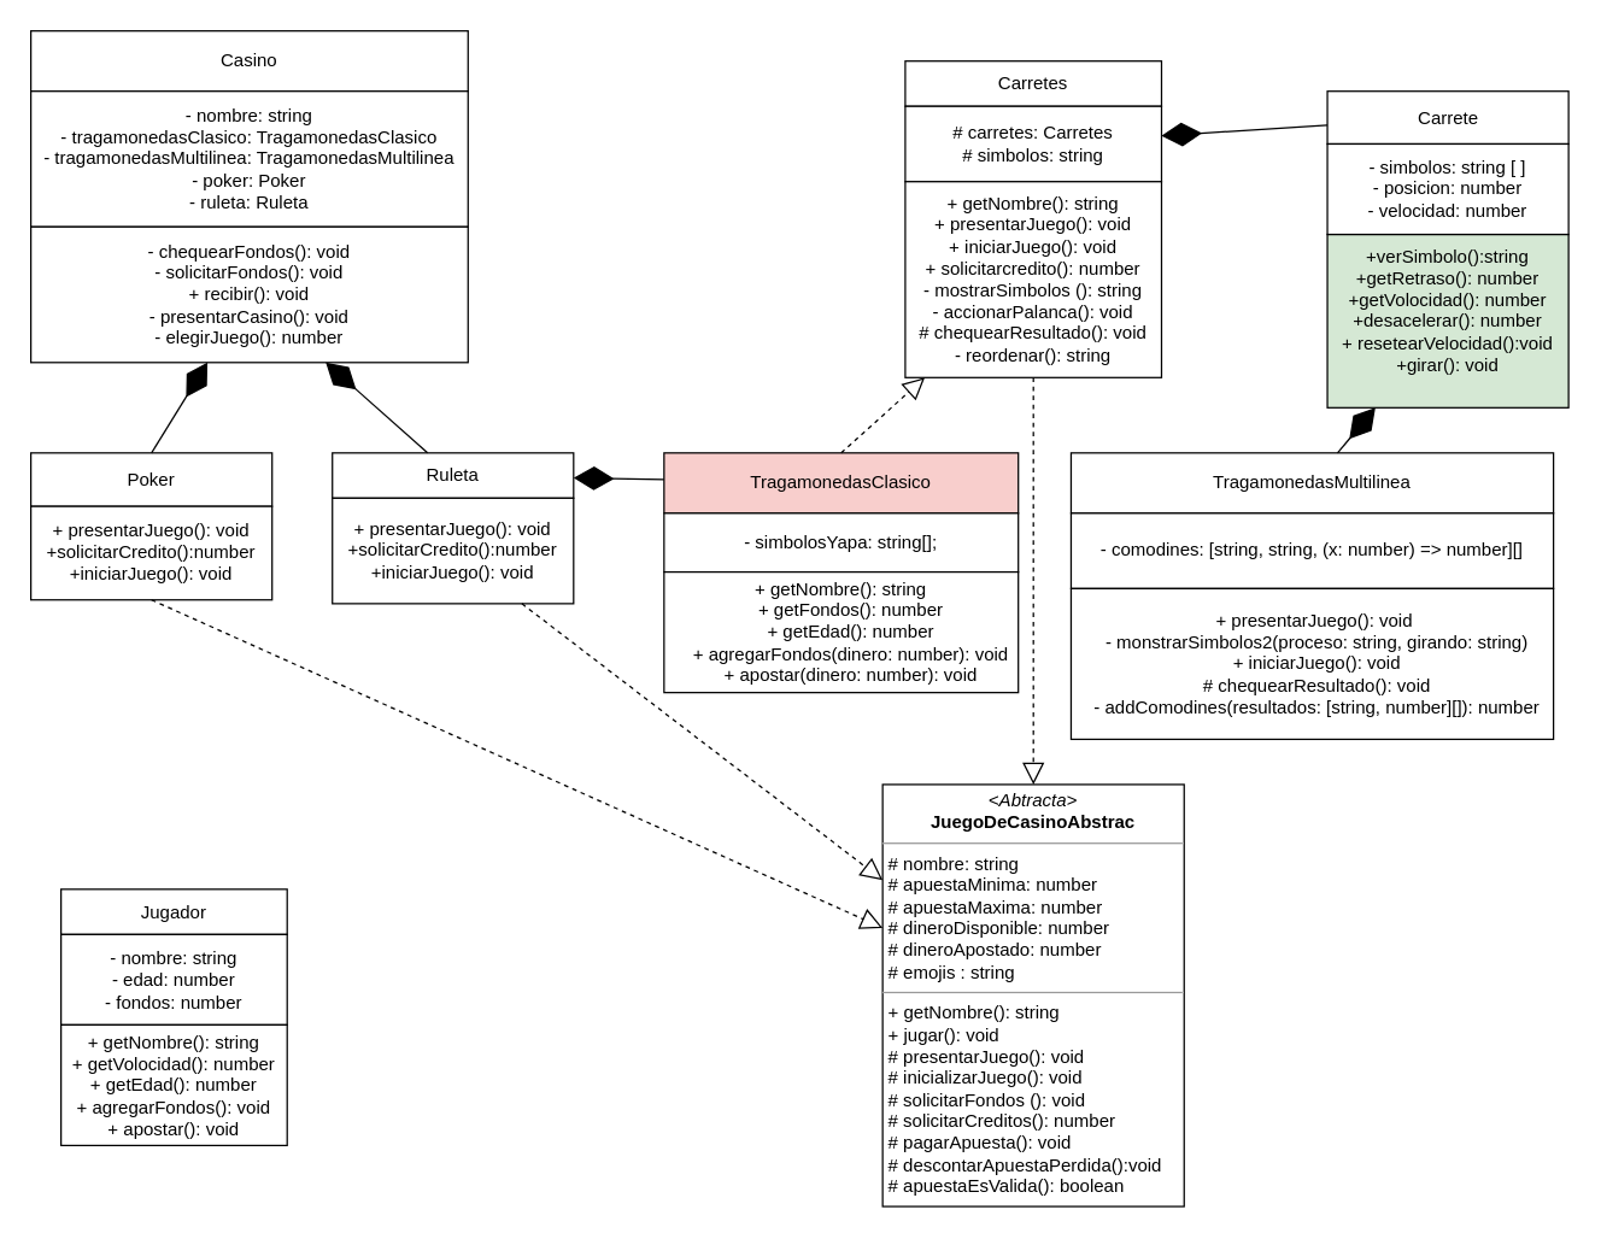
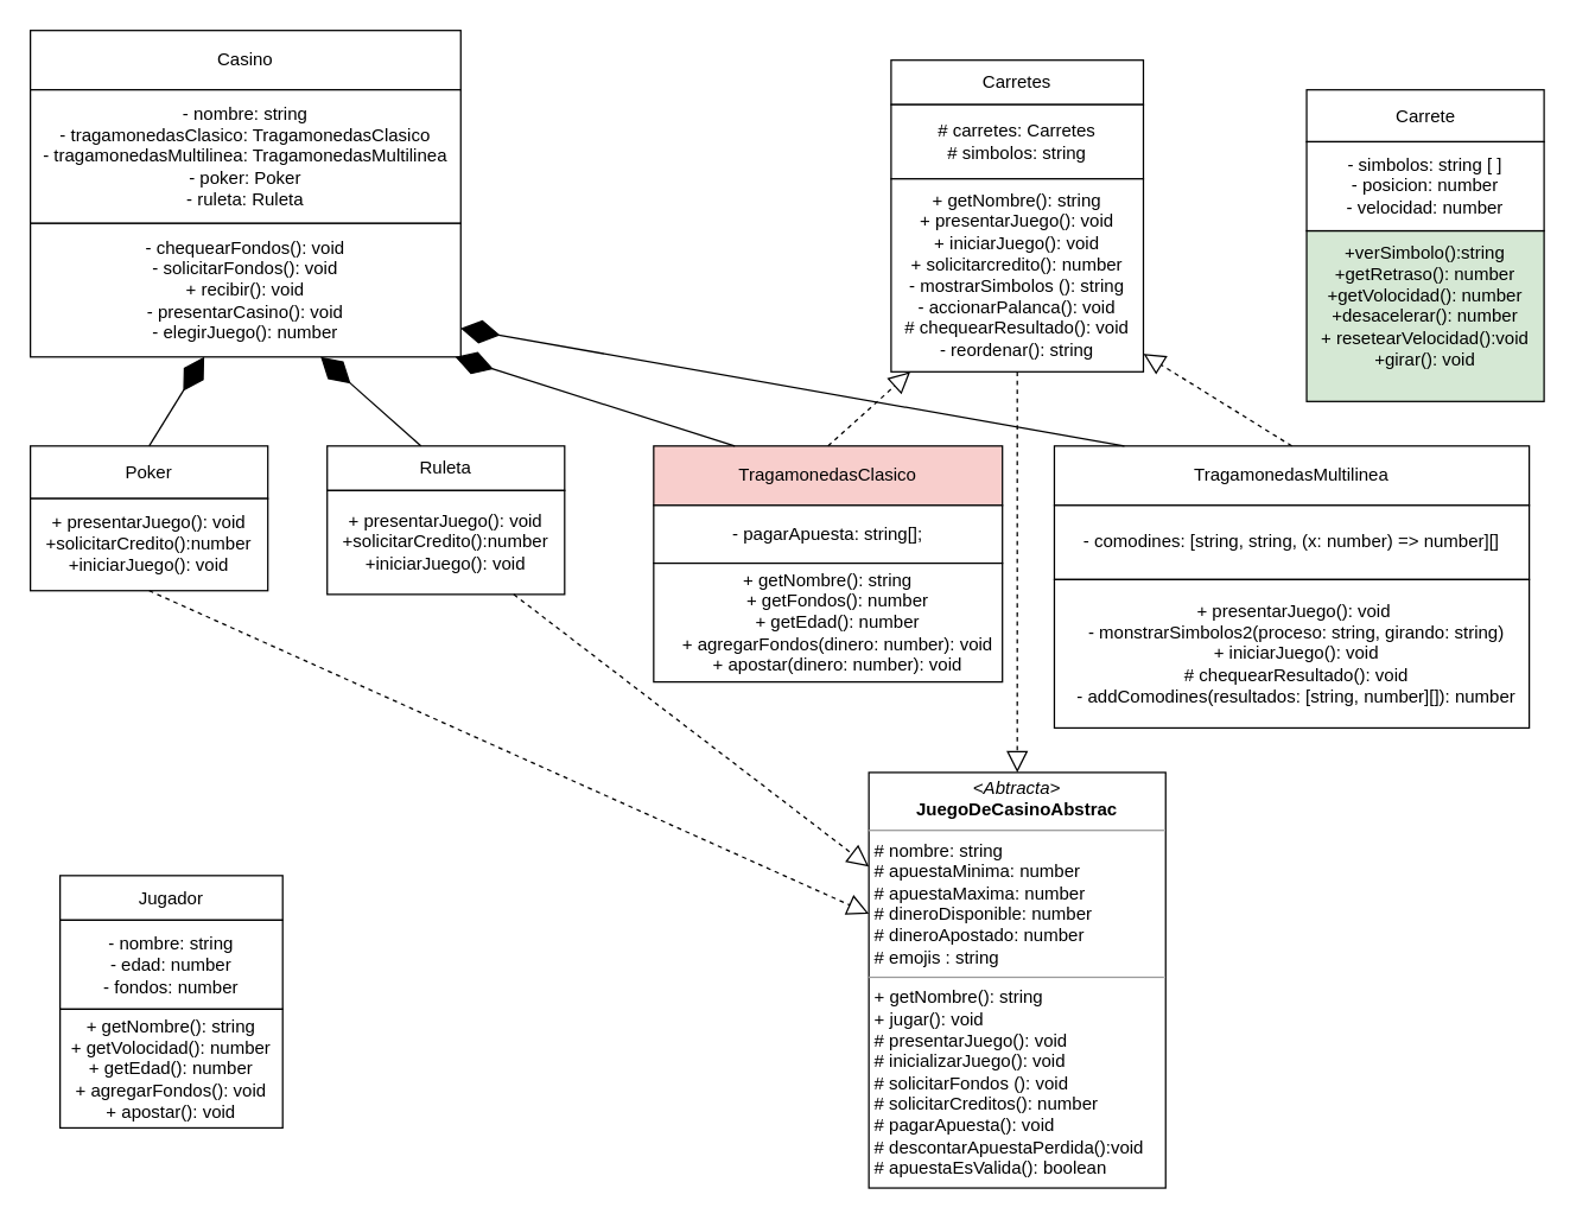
- <mxCell id="36" value="" style="endArrow=diamondThin;endFill=1;endSize=24;html=1;" parent="1" edge="1" target="28" source="19"><mxGeometry width="160" relative="1" as="geometry"><mxPoint x="180" y="260" as="sourcePoint" /><mxPoint x="280" y="330" as="targetPoint" /><Array as="points" /></mxGeometry></mxCell>
+ <mxCell id="34" value="" style="endArrow=block;dashed=1;endFill=0;endSize=12;html=1;exitX=0.5;exitY=0;exitDx=0;exitDy=0;" parent="1" edge="1" target="29" source="4"><mxGeometry width="160" relative="1" as="geometry"><mxPoint x="449.5" y="620" as="sourcePoint" /><mxPoint x="500" y="540" as="targetPoint" /><Array as="points" /></mxGeometry></mxCell>
- <mxCell id="41" value="" style="endArrow=diamondThin;endFill=1;endSize=24;html=1;" edge="1" parent="1" source="4" target="20"><mxGeometry width="160" relative="1" as="geometry"><mxPoint x="505" y="310" as="sourcePoint" /><mxPoint x="310" y="140" as="targetPoint" /></mxGeometry></mxCell>
+ <mxCell id="41" value="" style="endArrow=diamondThin;endFill=1;endSize=24;html=1;" edge="1" parent="1" source="4" target="25"><mxGeometry width="160" relative="1" as="geometry"><mxPoint x="505" y="310" as="sourcePoint" /><mxPoint x="310" y="140" as="targetPoint" /></mxGeometry></mxCell>
- <mxCell id="40" value="" style="endArrow=diamondThin;endFill=1;endSize=24;html=1;" parent="1" edge="1" target="9" source="15"><mxGeometry width="160" relative="1" as="geometry"><mxPoint x="400" y="444.5" as="sourcePoint" /><mxPoint x="680" y="445" as="targetPoint" /></mxGeometry></mxCell>
+ <mxCell id="40" value="" style="endArrow=diamondThin;endFill=1;endSize=24;html=1;" parent="1" edge="1" target="25" source="15"><mxGeometry width="160" relative="1" as="geometry"><mxPoint x="400" y="444.5" as="sourcePoint" /><mxPoint x="680" y="445" as="targetPoint" /></mxGeometry></mxCell>
- <mxCell id="16" value="- simbolosYapa: string[];" style="whiteSpace=wrap;html=1;" parent="14" vertex="1"><mxGeometry y="40" width="235" height="39" as="geometry" /></mxCell>
+ <mxCell id="16" value="- pagarApuesta: string[];" style="whiteSpace=wrap;html=1;" parent="14" vertex="1"><mxGeometry y="40" width="235" height="39" as="geometry" /></mxCell>
